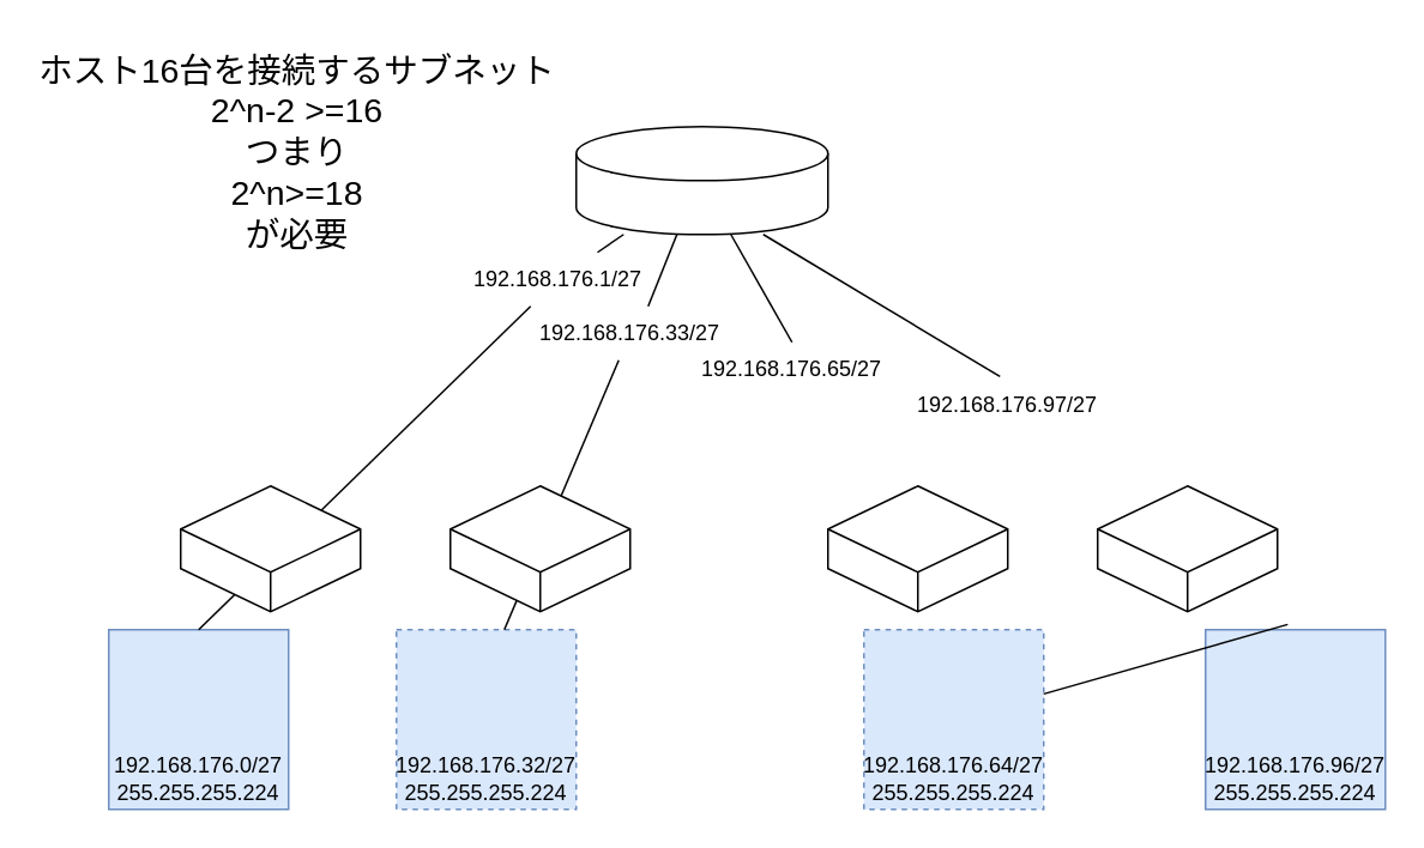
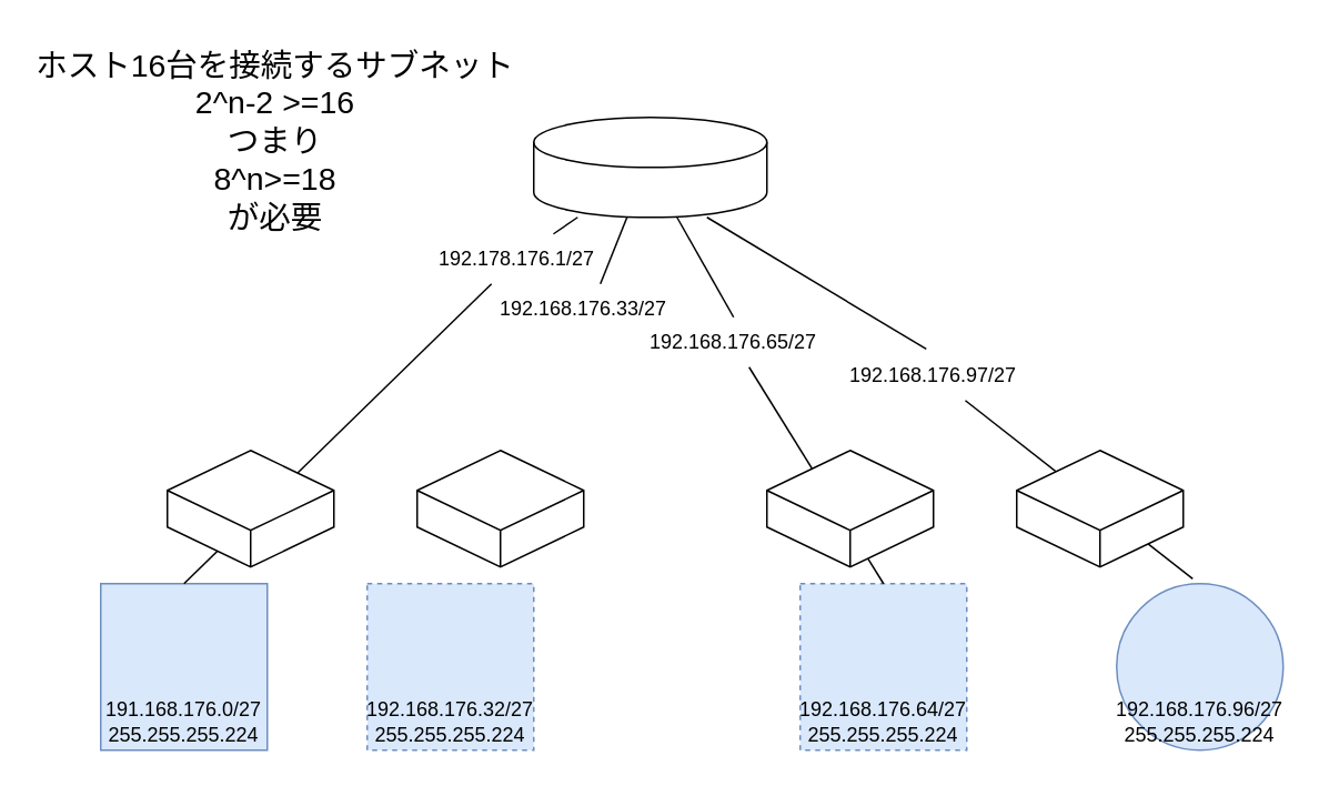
- <mxCell id="3" value="&lt;font style=&quot;font-size: 19px;&quot;&gt;ホスト16台を接続するサブネット&lt;br&gt;2^n-2 &amp;gt;=16&lt;/font&gt;&lt;div&gt;&lt;font style=&quot;font-size: 19px;&quot;&gt;つまり&lt;br&gt;2^n&amp;gt;=18&lt;/font&gt;&lt;/div&gt;&lt;div&gt;&lt;span style=&quot;font-size: 19px;&quot;&gt;が必要&lt;/span&gt;&lt;/div&gt;" style="text;html=1;align=center;verticalAlign=middle;whiteSpace=wrap;rounded=0;" vertex="1" parent="1"><mxGeometry x="20" width="290" height="130" as="geometry" y="20" /></mxCell>
+ <mxCell id="3" value="&lt;font style=&quot;font-size: 19px;&quot;&gt;ホスト16台を接続するサブネット&lt;br&gt;2^n-2 &amp;gt;=16&lt;/font&gt;&lt;div&gt;&lt;font style=&quot;font-size: 19px;&quot;&gt;つまり&lt;br&gt;8^n&amp;gt;=18&lt;/font&gt;&lt;/div&gt;&lt;div&gt;&lt;span style=&quot;font-size: 19px;&quot;&gt;が必要&lt;/span&gt;&lt;/div&gt;" style="text;html=1;align=center;verticalAlign=middle;whiteSpace=wrap;rounded=0;" vertex="1" parent="1"><mxGeometry x="20" width="290" height="130" as="geometry" y="20" /></mxCell>
- <mxCell id="19" value="192.168.176.1/27" style="text;html=1;align=center;verticalAlign=middle;whiteSpace=wrap;rounded=0;" vertex="1" parent="1"><mxGeometry x="260" y="140" width="100" height="30" as="geometry" /></mxCell>
+ <mxCell id="19" value="192.178.176.1/27" style="text;html=1;align=center;verticalAlign=middle;whiteSpace=wrap;rounded=0;" vertex="1" parent="1"><mxGeometry x="260" y="140" width="100" height="30" as="geometry" /></mxCell>
- <mxCell id="16" value="" style="endArrow=none;html=1;rounded=0;exitX=0.6;exitY=0;exitDx=0;exitDy=0;exitPerimeter=0;" edge="1" parent="1" source="6" target="17"><mxGeometry width="50" height="50" relative="1" as="geometry"><mxPoint x="280" y="350" as="sourcePoint" /><mxPoint x="376" y="130" as="targetPoint" /></mxGeometry></mxCell>
+ <mxCell id="14" value="" style="endArrow=none;html=1;rounded=0;exitX=0.5;exitY=0;exitDx=0;exitDy=0;" edge="1" parent="1" source="7" target="15"><mxGeometry width="50" height="50" relative="1" as="geometry"><mxPoint x="530" y="350" as="sourcePoint" /><mxPoint x="406" y="130" as="targetPoint" /></mxGeometry></mxCell>
- <mxCell id="12" value="" style="endArrow=none;html=1;rounded=0;exitX=0.457;exitY=-0.029;exitDx=0;exitDy=0;exitPerimeter=0;" edge="1" parent="1" source="8" target="7"><mxGeometry width="50" height="50" relative="1" as="geometry"><mxPoint x="716" y="347" as="sourcePoint" /><mxPoint x="424" y="130" as="targetPoint" /></mxGeometry></mxCell>
+ <mxCell id="12" value="" style="endArrow=none;html=1;rounded=0;exitX=0.457;exitY=-0.029;exitDx=0;exitDy=0;exitPerimeter=0;" edge="1" parent="1" source="8" target="13"><mxGeometry width="50" height="50" relative="1" as="geometry"><mxPoint x="716" y="347" as="sourcePoint" /><mxPoint x="424" y="130" as="targetPoint" /></mxGeometry></mxCell>
- <mxCell id="8" value="192.168.176.96/27&lt;div&gt;255.255.255.224&lt;/div&gt;" style="whiteSpace=wrap;html=1;aspect=fixed;fillColor=#dae8fc;strokeColor=#6c8ebf;verticalAlign=bottom;" vertex="1" parent="1"><mxGeometry x="670" y="350" width="100" height="100" as="geometry" /></mxCell>
+ <mxCell id="8" value="192.168.176.96/27&lt;div&gt;255.255.255.224&lt;/div&gt;" style="ellipse;whiteSpace=wrap;html=1;aspect=fixed;fillColor=#dae8fc;strokeColor=#6c8ebf;verticalAlign=bottom;" vertex="1" parent="1"><mxGeometry x="670" y="350" width="100" height="100" as="geometry" /></mxCell>
- <mxCell id="4" value="192.168.176.0/27&lt;div&gt;255.255.255.224&lt;/div&gt;" style="whiteSpace=wrap;html=1;aspect=fixed;fillColor=#dae8fc;strokeColor=#6c8ebf;verticalAlign=bottom;" vertex="1" parent="1"><mxGeometry x="60" y="350" width="100" height="100" as="geometry" /></mxCell>
+ <mxCell id="4" value="191.168.176.0/27&lt;div&gt;255.255.255.224&lt;/div&gt;" style="whiteSpace=wrap;html=1;aspect=fixed;fillColor=#dae8fc;strokeColor=#6c8ebf;verticalAlign=bottom;" vertex="1" parent="1"><mxGeometry x="60" y="350" width="100" height="100" as="geometry" /></mxCell>
